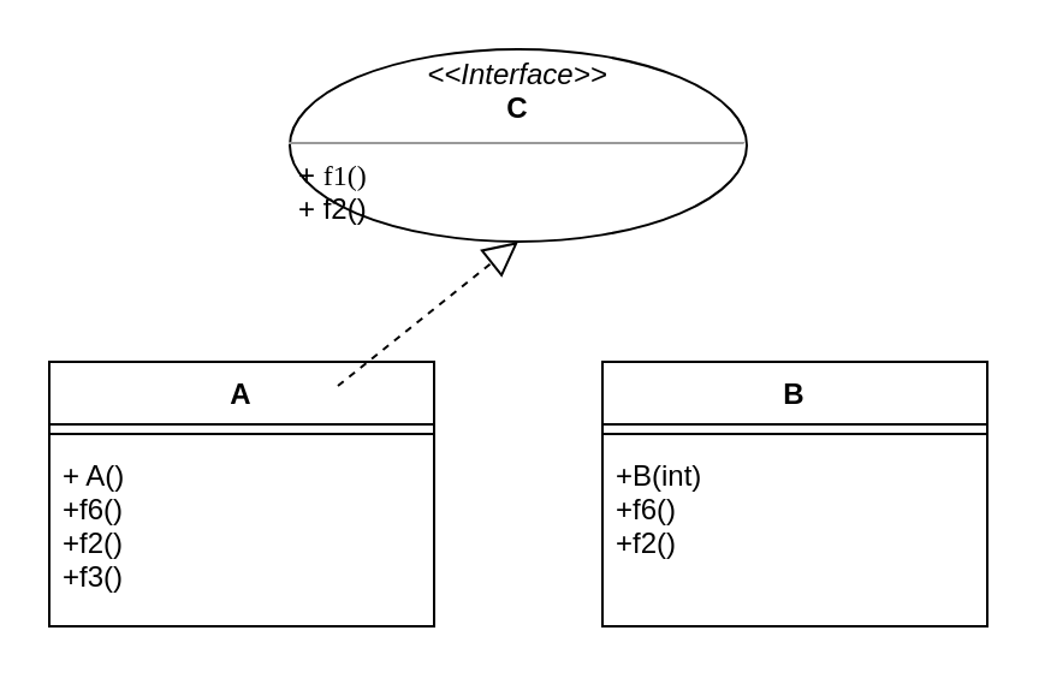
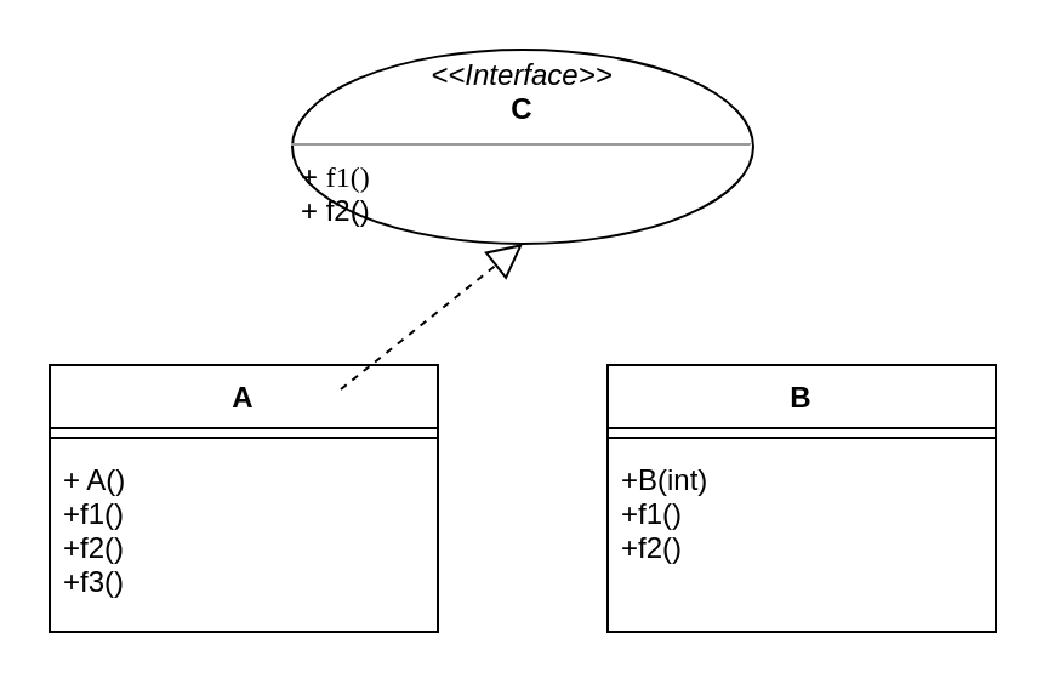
- <mxCell id="5" value="+ A()&#10;+f6()&#10;+f2()&#10;+f3()" style="text;strokeColor=none;fillColor=none;align=left;verticalAlign=top;spacingLeft=4;spacingRight=4;overflow=hidden;rotatable=0;points=[[0,0.5],[1,0.5]];portConstraint=eastwest;fontSize=12;" vertex="1" parent="3"><mxGeometry y="34" width="160" height="76" as="geometry" /></mxCell>
+ <mxCell id="5" value="+ A()&#10;+f1()&#10;+f2()&#10;+f3()" style="text;strokeColor=none;fillColor=none;align=left;verticalAlign=top;spacingLeft=4;spacingRight=4;overflow=hidden;rotatable=0;points=[[0,0.5],[1,0.5]];portConstraint=eastwest;fontSize=12;" vertex="1" parent="3"><mxGeometry y="34" width="160" height="76" as="geometry" /></mxCell>
- <mxCell id="8" value="+B(int)&#10;+f6()&#10;+f2()" style="text;strokeColor=none;fillColor=none;align=left;verticalAlign=top;spacingLeft=4;spacingRight=4;overflow=hidden;rotatable=0;points=[[0,0.5],[1,0.5]];portConstraint=eastwest;fontSize=12;" vertex="1" parent="6"><mxGeometry y="34" width="160" height="76" as="geometry" /></mxCell>
+ <mxCell id="8" value="+B(int)&#10;+f1()&#10;+f2()" style="text;strokeColor=none;fillColor=none;align=left;verticalAlign=top;spacingLeft=4;spacingRight=4;overflow=hidden;rotatable=0;points=[[0,0.5],[1,0.5]];portConstraint=eastwest;fontSize=12;" vertex="1" parent="6"><mxGeometry y="34" width="160" height="76" as="geometry" /></mxCell>
